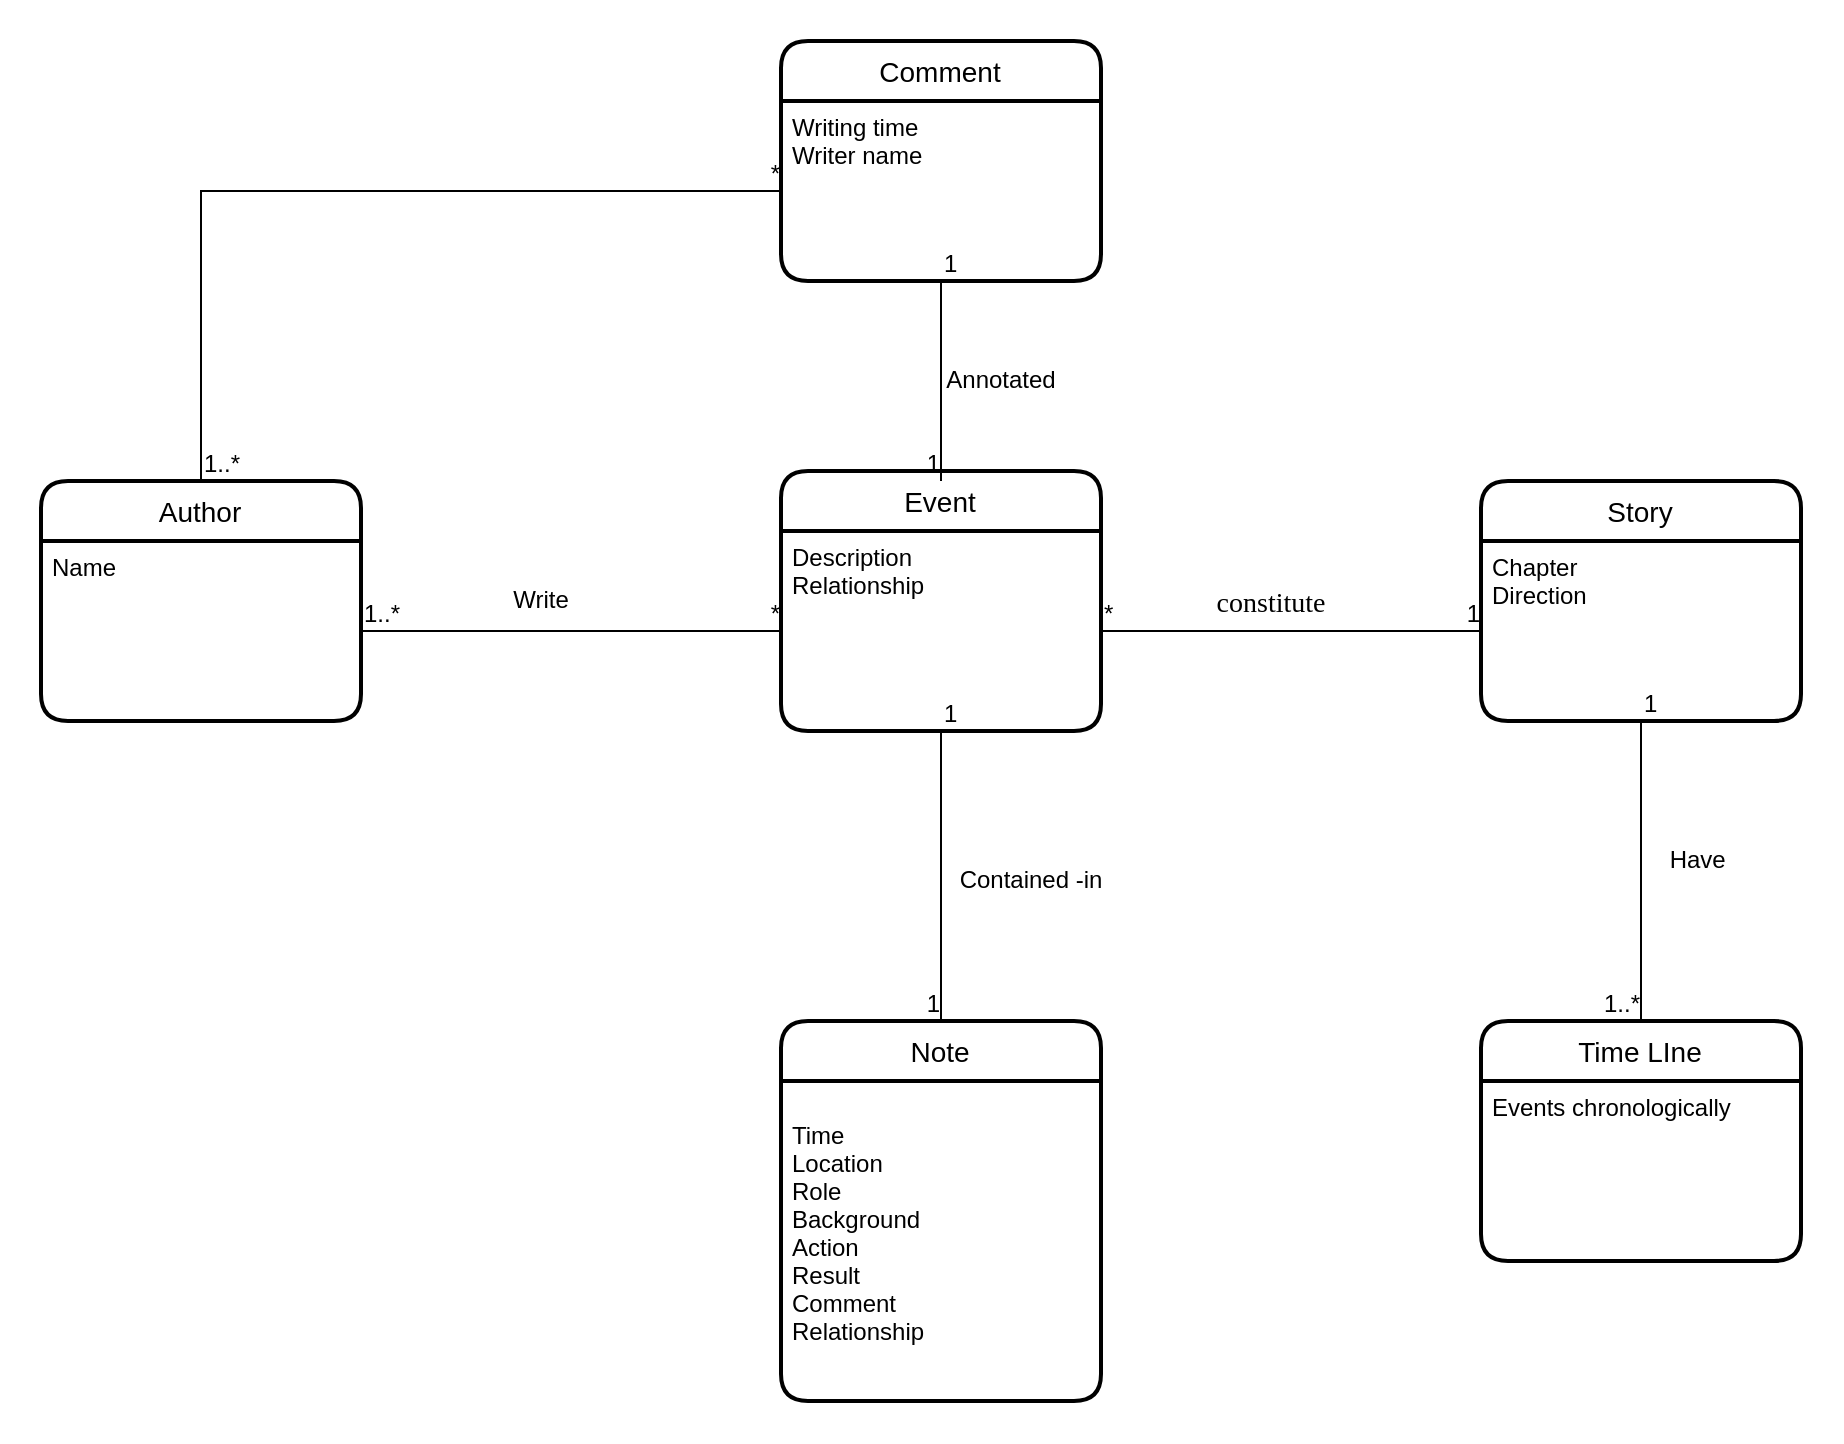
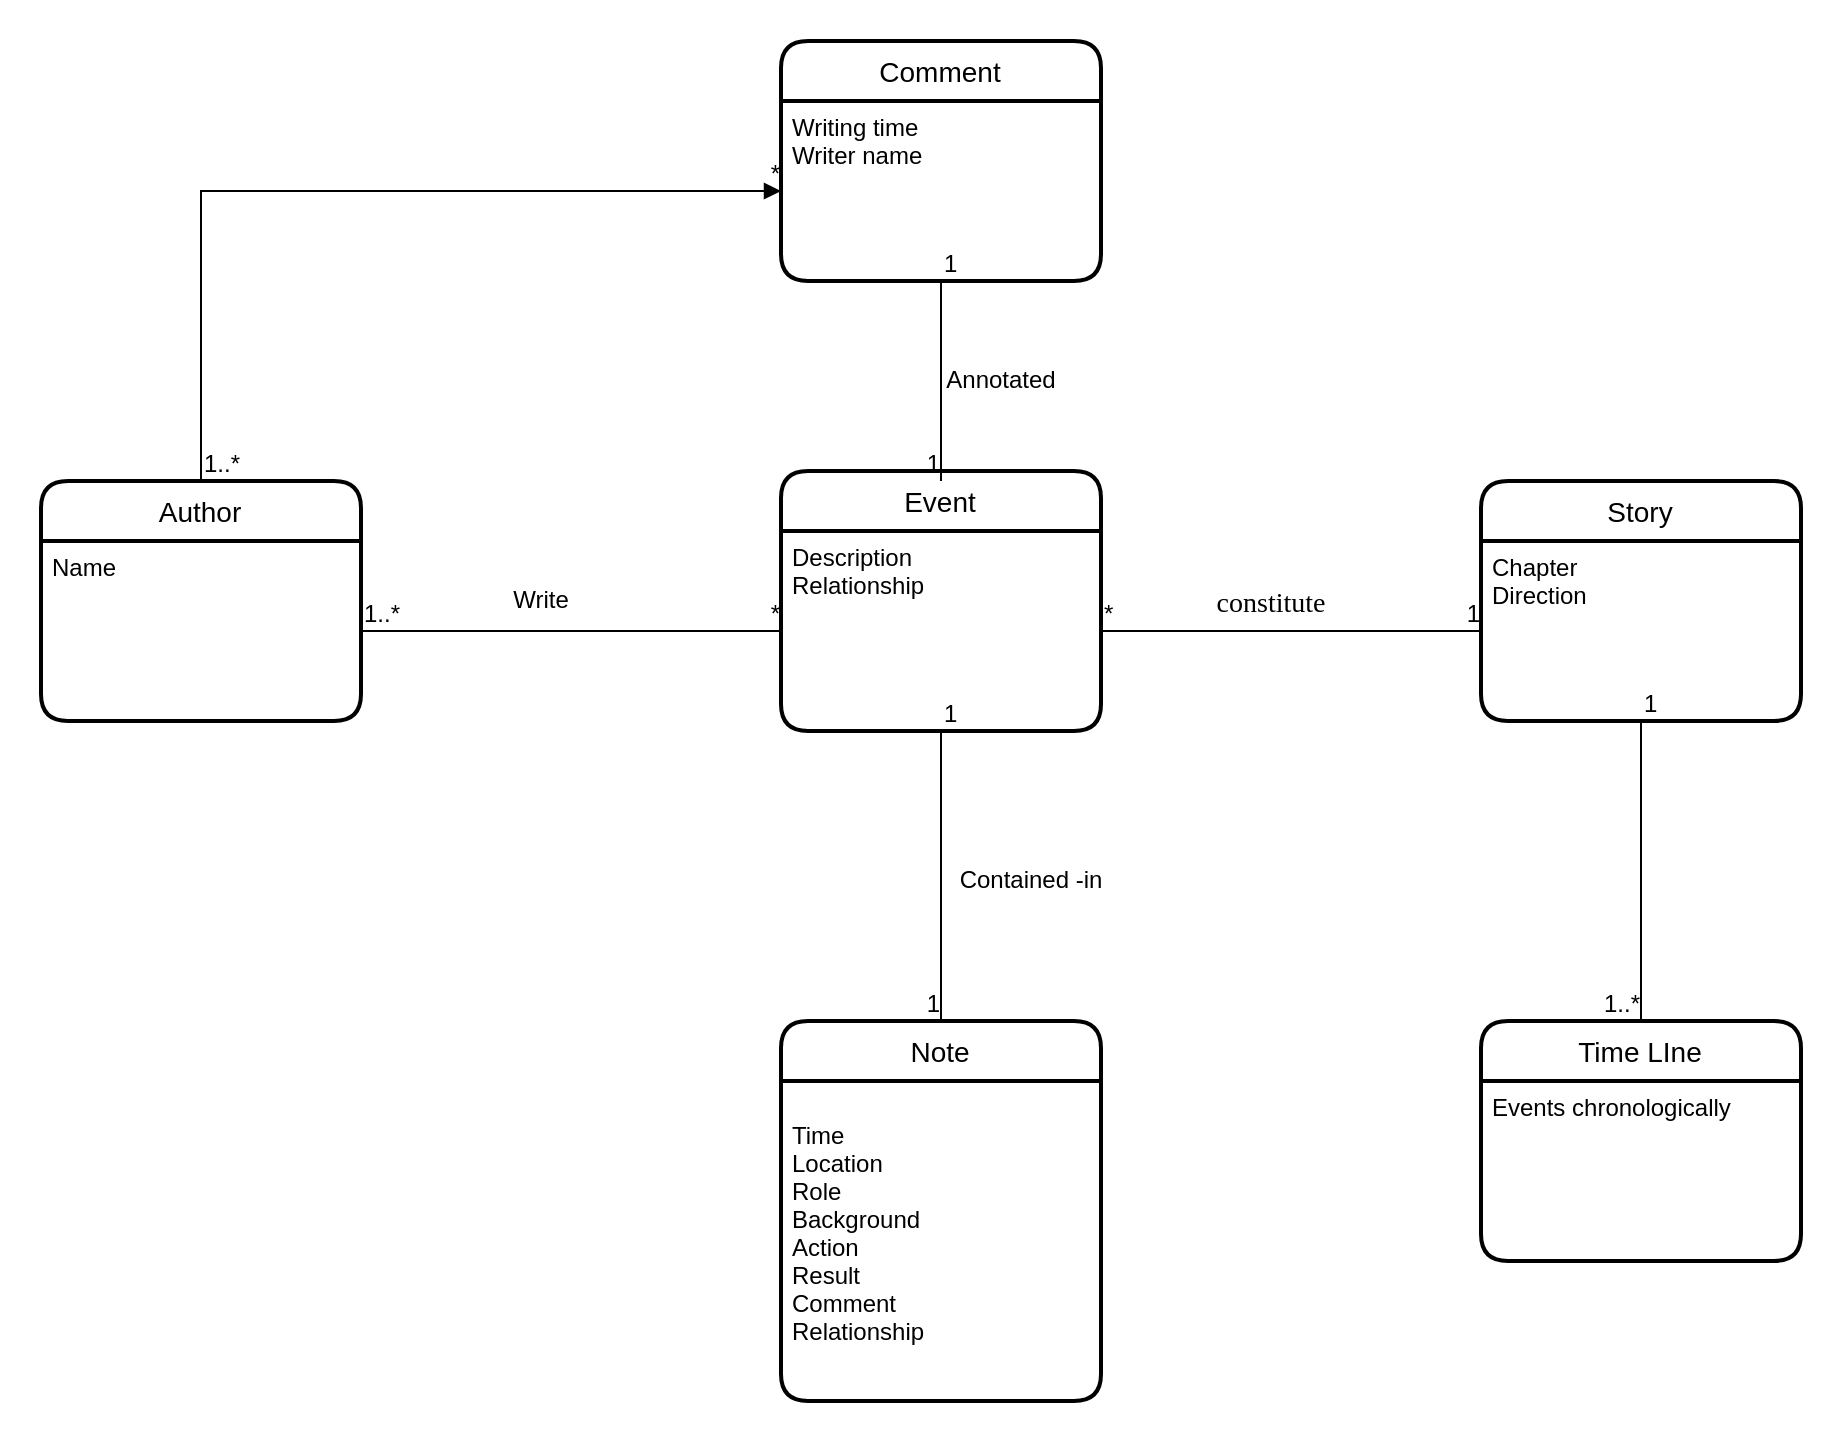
- <mxCell id="29" value="" style="endArrow=none;html=1;rounded=0;exitX=0.5;exitY=0;exitDx=0;exitDy=0;entryX=0;entryY=0.5;entryDx=0;entryDy=0;" parent="1" source="2" target="25" edge="1"><mxGeometry relative="1" as="geometry"><mxPoint x="120" y="120" as="sourcePoint" /><mxPoint x="330" y="120" as="targetPoint" /><Array as="points"><mxPoint x="100" y="95" /></Array></mxGeometry></mxCell>
+ <mxCell id="29" value="" style="endArrow=block;html=1;rounded=0;exitX=0.5;exitY=0;exitDx=0;exitDy=0;entryX=0;entryY=0.5;entryDx=0;entryDy=0;" parent="1" source="2" target="25" edge="1"><mxGeometry relative="1" as="geometry"><mxPoint x="120" y="120" as="sourcePoint" /><mxPoint x="330" y="120" as="targetPoint" /><Array as="points"><mxPoint x="100" y="95" /></Array></mxGeometry></mxCell>
- <mxCell id="34" value="Have&amp;nbsp;" style="text;html=1;align=center;verticalAlign=middle;resizable=0;points=[];autosize=1;strokeColor=none;" parent="1" vertex="1"><mxGeometry x="825" y="420" width="50" height="20" as="geometry" /></mxCell>
